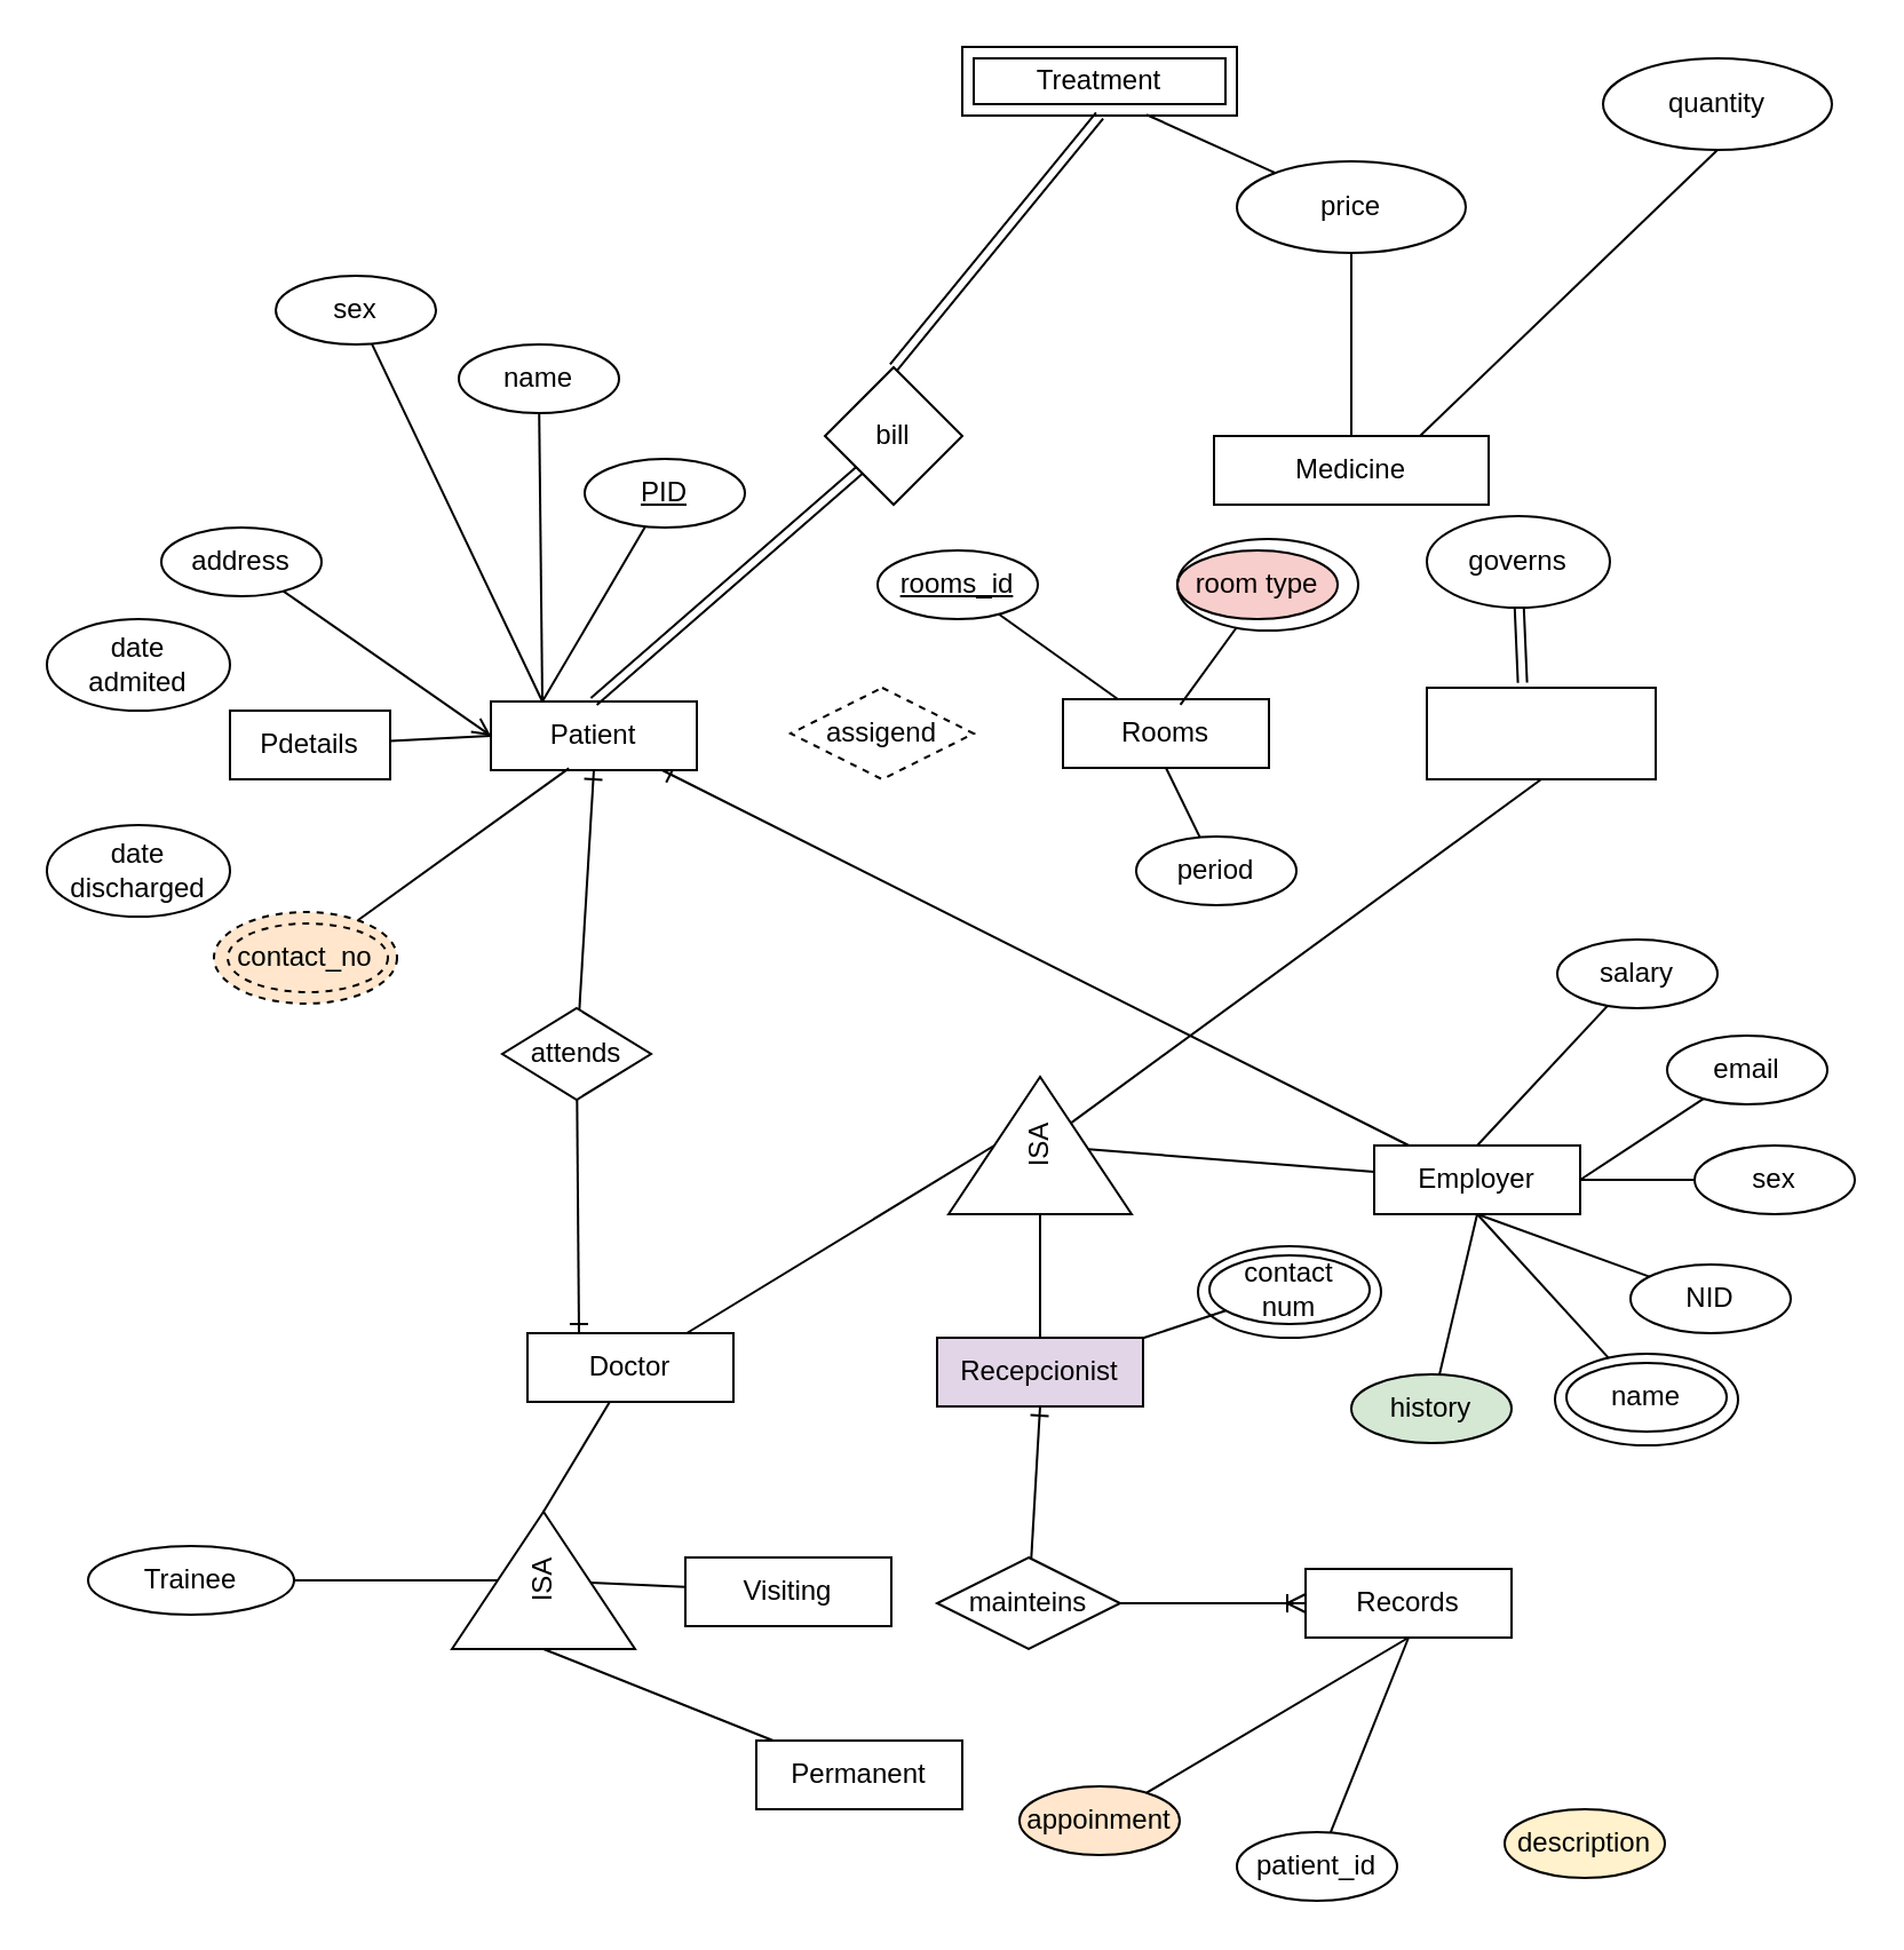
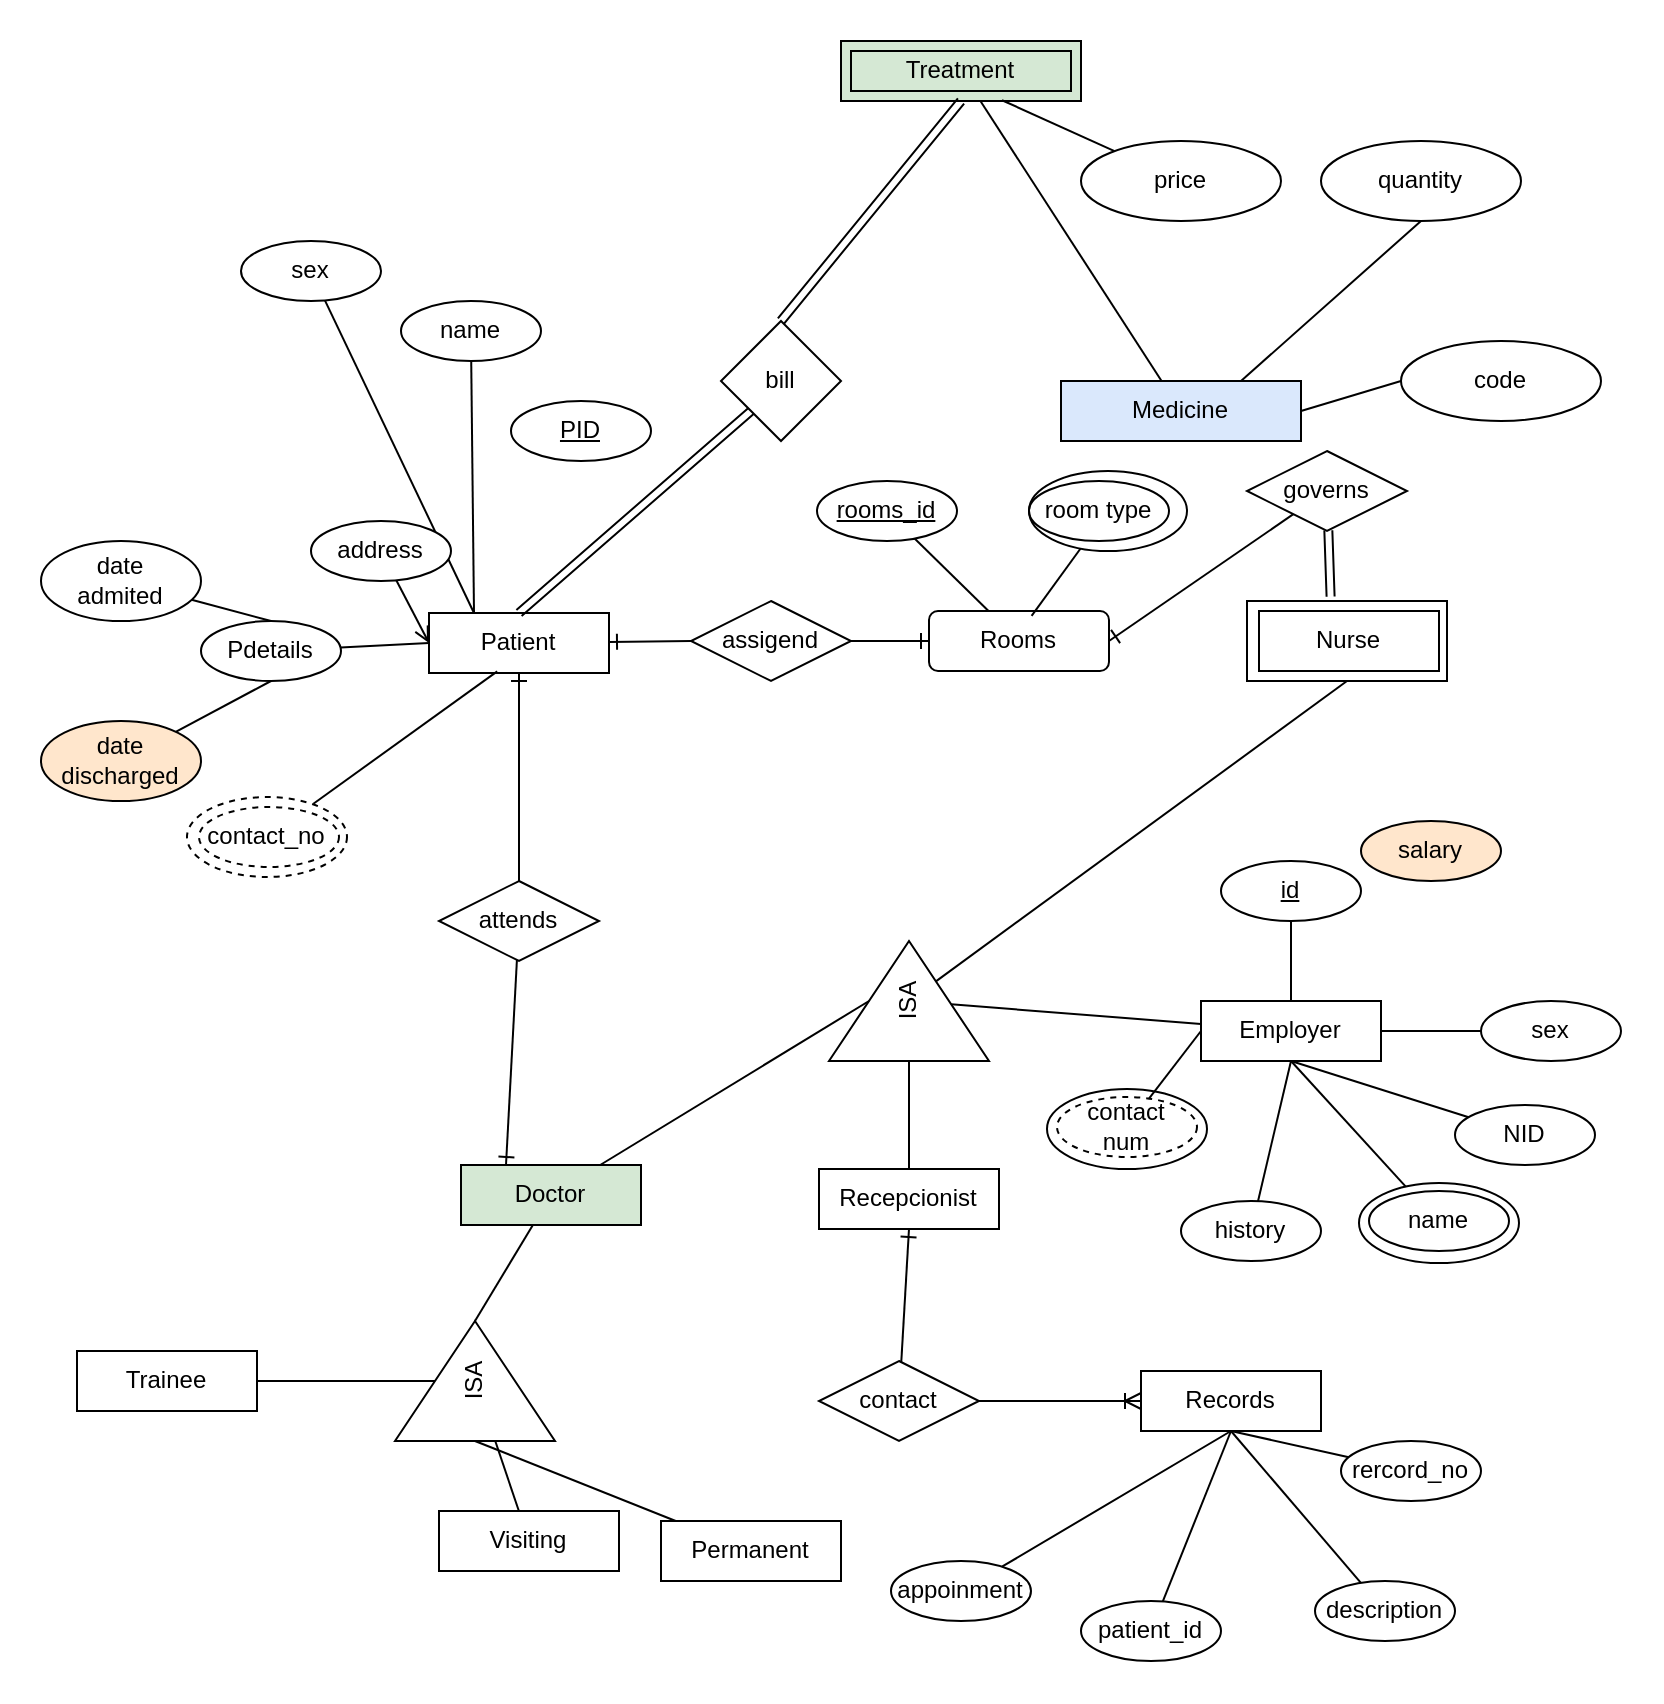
- <mxCell id="2" value="Treatment" style="rounded=0;whiteSpace=wrap;html=1;" vertex="1" parent="1"><mxGeometry x="420" y="20" width="120" height="30" as="geometry" /></mxCell>
+ <mxCell id="2" value="Treatment" style="rounded=0;whiteSpace=wrap;html=1;fillColor=#d5e8d4;" vertex="1" parent="1"><mxGeometry x="420" y="20" width="120" height="30" as="geometry" /></mxCell>
- <mxCell id="9" value="quantity" style="ellipse;whiteSpace=wrap;html=1;" vertex="1" parent="1"><mxGeometry x="700" y="25" width="100" height="40" as="geometry" /></mxCell>
+ <mxCell id="9" value="quantity" style="ellipse;whiteSpace=wrap;html=1;" vertex="1" parent="1"><mxGeometry x="660" y="70" width="100" height="40" as="geometry" /></mxCell>
- <mxCell id="11" value="" style="endArrow=none;html=1;rounded=0;entryX=0.5;entryY=1;entryDx=0;entryDy=0;" edge="1" parent="1" source="6" target="8"><mxGeometry width="50" height="50" relative="1" as="geometry"><mxPoint x="670" y="300" as="sourcePoint" /><mxPoint x="720" y="250" as="targetPoint" /></mxGeometry></mxCell>
+ <mxCell id="11" value="" style="endArrow=none;html=1;rounded=0;" edge="1" parent="1" source="6" target="2"><mxGeometry width="50" height="50" relative="1" as="geometry"><mxPoint x="670" y="300" as="sourcePoint" /><mxPoint x="720" y="250" as="targetPoint" /></mxGeometry></mxCell>
+ <mxCell id="10" value="code" style="ellipse;whiteSpace=wrap;html=1;" vertex="1" parent="1"><mxGeometry x="700" y="170" width="100" height="40" as="geometry" /></mxCell>
+ <mxCell id="13" value="" style="endArrow=none;html=1;rounded=0;entryX=0;entryY=0.5;entryDx=0;entryDy=0;exitX=1;exitY=0.5;exitDx=0;exitDy=0;" edge="1" parent="1" source="6" target="10"><mxGeometry width="50" height="50" relative="1" as="geometry"><mxPoint x="670" y="300" as="sourcePoint" /><mxPoint x="720" y="250" as="targetPoint" /></mxGeometry></mxCell>
- <mxCell id="6" value="Medicine" style="rounded=0;whiteSpace=wrap;html=1;" vertex="1" parent="1"><mxGeometry x="530" y="190" width="120" height="30" as="geometry" /></mxCell>
+ <mxCell id="6" value="Medicine" style="rounded=0;whiteSpace=wrap;html=1;fillColor=#dae8fc;" vertex="1" parent="1"><mxGeometry x="530" y="190" width="120" height="30" as="geometry" /></mxCell>
- <mxCell id="23" value="address" style="ellipse;whiteSpace=wrap;html=1;" vertex="1" parent="1"><mxGeometry x="70" y="230" width="70" height="30" as="geometry" /></mxCell>
+ <mxCell id="23" value="address" style="ellipse;whiteSpace=wrap;html=1;" vertex="1" parent="1"><mxGeometry x="155" y="260" width="70" height="30" as="geometry" /></mxCell>
- <mxCell id="46" value="governs" style="ellipse;whiteSpace=wrap;html=1;" vertex="1" parent="1"><mxGeometry x="623" y="225" width="80" height="40" as="geometry" /></mxCell>
+ <mxCell id="46" value="governs" style="rhombus;whiteSpace=wrap;html=1;" vertex="1" parent="1"><mxGeometry x="623" y="225" width="80" height="40" as="geometry" /></mxCell>
- <mxCell id="36" value="&lt;u&gt;rooms_id&lt;/u&gt;" style="ellipse;whiteSpace=wrap;html=1;" vertex="1" parent="1"><mxGeometry x="383" y="240" width="70" height="30" as="geometry" /></mxCell>
+ <mxCell id="36" value="&lt;u&gt;rooms_id&lt;/u&gt;" style="ellipse;whiteSpace=wrap;html=1;" vertex="1" parent="1"><mxGeometry x="408" y="240" width="70" height="30" as="geometry" /></mxCell>
- <mxCell id="38" value="room type" style="ellipse;whiteSpace=wrap;html=1;strokeColor=default;fillStyle=auto;shadow=0;perimeterSpacing=0;fillColor=#f8cecc;" vertex="1" parent="37"><mxGeometry x="6" y="5" width="70" height="30" as="geometry" /></mxCell>
+ <mxCell id="38" value="room type" style="ellipse;whiteSpace=wrap;html=1;strokeColor=default;fillStyle=auto;shadow=0;perimeterSpacing=0;" vertex="1" parent="37"><mxGeometry x="6" y="5" width="70" height="30" as="geometry" /></mxCell>
- <mxCell id="14" style="rounded=0;orthogonalLoop=1;jettySize=auto;html=1;entryX=0.25;entryY=0;entryDx=0;entryDy=0;endArrow=none;endFill=0;" edge="1" parent="1" source="15" target="5"><mxGeometry relative="1" as="geometry" /></mxCell>
+ <mxCell id="44" style="rounded=0;orthogonalLoop=1;jettySize=auto;html=1;entryX=1;entryY=0.5;entryDx=0;entryDy=0;fontFamily=Helvetica;fontSize=12;fontColor=default;endArrow=ERone;endFill=0;" edge="1" parent="1" source="46" target="32"><mxGeometry relative="1" as="geometry" /></mxCell>
+ <mxCell id="28" style="rounded=0;orthogonalLoop=1;jettySize=auto;html=1;entryX=0.5;entryY=0;entryDx=0;entryDy=0;endArrow=none;endFill=0;" edge="1" parent="1" source="29" target="25"><mxGeometry relative="1" as="geometry" /></mxCell>
- <mxCell id="31" value="assigend" style="rhombus;whiteSpace=wrap;html=1;dashed=1;" vertex="1" parent="1"><mxGeometry x="345" y="300" width="80" height="40" as="geometry" /></mxCell>
+ <mxCell id="31" value="assigend" style="rhombus;whiteSpace=wrap;html=1;" vertex="1" parent="1"><mxGeometry x="345" y="300" width="80" height="40" as="geometry" /></mxCell>
+ <mxCell id="30" style="edgeStyle=orthogonalEdgeStyle;rounded=0;orthogonalLoop=1;jettySize=auto;html=1;entryX=0;entryY=0.5;entryDx=0;entryDy=0;endArrow=ERone;endFill=0;" edge="1" parent="1" source="31" target="32"><mxGeometry relative="1" as="geometry" /></mxCell>
- <mxCell id="32" value="Rooms" style="rounded=0;whiteSpace=wrap;html=1;" vertex="1" parent="1"><mxGeometry x="464" y="305" width="90" height="30" as="geometry" /></mxCell>
+ <mxCell id="32" value="Rooms" style="whiteSpace=wrap;html=1;rounded=1;" vertex="1" parent="1"><mxGeometry x="464" y="305" width="90" height="30" as="geometry" /></mxCell>
+ <mxCell id="42" value="Nurse" style="rounded=0;whiteSpace=wrap;html=1;" vertex="1" parent="41"><mxGeometry x="6" y="5" width="90" height="30" as="geometry" /></mxCell>
- <mxCell id="25" value="Pdetails" style="whiteSpace=wrap;html=1;rounded=0;" vertex="1" parent="1"><mxGeometry x="100" y="310" width="70" height="30" as="geometry" /></mxCell>
+ <mxCell id="25" value="Pdetails" style="ellipse;whiteSpace=wrap;html=1;" vertex="1" parent="1"><mxGeometry x="100" y="310" width="70" height="30" as="geometry" /></mxCell>
- <mxCell id="33" style="rounded=0;orthogonalLoop=1;jettySize=auto;html=1;entryX=0.5;entryY=1;entryDx=0;entryDy=0;endArrow=none;endFill=0;" edge="1" parent="1" source="34" target="32"><mxGeometry relative="1" as="geometry" /></mxCell>
+ <mxCell id="26" style="rounded=0;orthogonalLoop=1;jettySize=auto;html=1;entryX=0.5;entryY=1;entryDx=0;entryDy=0;endArrow=none;endFill=0;" edge="1" parent="1" source="27" target="25"><mxGeometry relative="1" as="geometry" /></mxCell>
- <mxCell id="27" value="date&lt;br&gt;discharged" style="ellipse;whiteSpace=wrap;html=1;" vertex="1" parent="1"><mxGeometry x="20" y="360" width="80" height="40" as="geometry" /></mxCell>
+ <mxCell id="27" value="date&lt;br&gt;discharged" style="ellipse;whiteSpace=wrap;html=1;fillColor=#ffe6cc;" vertex="1" parent="1"><mxGeometry x="20" y="360" width="80" height="40" as="geometry" /></mxCell>
- <mxCell id="34" value="period" style="ellipse;whiteSpace=wrap;html=1;" vertex="1" parent="1"><mxGeometry x="496" y="365" width="70" height="30" as="geometry" /></mxCell>
- <mxCell id="99" value="contact_no" style="ellipse;whiteSpace=wrap;html=1;dashed=1;fillColor=#ffe6cc;" vertex="1" parent="98"><mxGeometry width="80" height="40" as="geometry" /></mxCell>
+ <mxCell id="99" value="contact_no" style="ellipse;whiteSpace=wrap;html=1;dashed=1;" vertex="1" parent="98"><mxGeometry width="80" height="40" as="geometry" /></mxCell>
- <mxCell id="4" style="rounded=0;orthogonalLoop=1;jettySize=auto;html=1;startArrow=ERone;startFill=0;endArrow=none;endFill=0;" edge="1" parent="1" source="5" target="50"><mxGeometry relative="1" as="geometry" /></mxCell>
+ <mxCell id="4" style="rounded=0;orthogonalLoop=1;jettySize=auto;html=1;startArrow=ERone;startFill=0;endArrow=none;endFill=0;entryX=0;entryY=0.5;entryDx=0;entryDy=0;" edge="1" parent="1" source="5" target="31"><mxGeometry relative="1" as="geometry" /></mxCell>
- <mxCell id="54" value="salary" style="ellipse;whiteSpace=wrap;html=1;" vertex="1" parent="1"><mxGeometry x="680" y="410" width="70" height="30" as="geometry" /></mxCell>
+ <mxCell id="54" value="salary" style="ellipse;whiteSpace=wrap;html=1;fillColor=#ffe6cc;" vertex="1" parent="1"><mxGeometry x="680" y="410" width="70" height="30" as="geometry" /></mxCell>
+ <mxCell id="52" value="id" style="ellipse;whiteSpace=wrap;html=1;fontStyle=4" vertex="1" parent="1"><mxGeometry x="610" y="430" width="70" height="30" as="geometry" /></mxCell>
- <mxCell id="90" value="attends" style="rhombus;whiteSpace=wrap;html=1;" vertex="1" parent="1"><mxGeometry x="219" y="440" width="65" height="40" as="geometry" /></mxCell>
+ <mxCell id="90" value="attends" style="rhombus;whiteSpace=wrap;html=1;" vertex="1" parent="1"><mxGeometry x="219" y="440" width="80" height="40" as="geometry" /></mxCell>
- <mxCell id="56" value="email" style="ellipse;whiteSpace=wrap;html=1;" vertex="1" parent="1"><mxGeometry x="728" y="452" width="70" height="30" as="geometry" /></mxCell>
- <mxCell id="53" style="rounded=0;orthogonalLoop=1;jettySize=auto;html=1;entryX=0.5;entryY=0;entryDx=0;entryDy=0;fontFamily=Helvetica;fontSize=12;fontColor=default;endArrow=none;endFill=0;" edge="1" parent="1" source="54" target="50"><mxGeometry relative="1" as="geometry" /></mxCell>
+ <mxCell id="51" style="rounded=0;orthogonalLoop=1;jettySize=auto;html=1;fontFamily=Helvetica;fontSize=12;fontColor=default;endArrow=none;endFill=0;" edge="1" parent="1" source="52" target="50"><mxGeometry relative="1" as="geometry" /></mxCell>
- <mxCell id="55" style="rounded=0;orthogonalLoop=1;jettySize=auto;html=1;entryX=1;entryY=0.5;entryDx=0;entryDy=0;fontFamily=Helvetica;fontSize=12;fontColor=default;endArrow=none;endFill=0;" edge="1" parent="1" source="56" target="50"><mxGeometry relative="1" as="geometry" /></mxCell>
- <mxCell id="69" value="contact&lt;br&gt;num" style="ellipse;whiteSpace=wrap;html=1;container=0;" vertex="1" parent="67"><mxGeometry x="5" y="4" width="70" height="30" as="geometry" /></mxCell>
+ <mxCell id="69" value="contact&lt;br&gt;num" style="ellipse;whiteSpace=wrap;html=1;container=0;dashed=1;" vertex="1" parent="67"><mxGeometry x="5" y="4" width="70" height="30" as="geometry" /></mxCell>
- <mxCell id="62" value="NID" style="ellipse;whiteSpace=wrap;html=1;" vertex="1" parent="1"><mxGeometry x="712" y="552" width="70" height="30" as="geometry" /></mxCell>
+ <mxCell id="62" value="NID" style="ellipse;whiteSpace=wrap;html=1;" vertex="1" parent="1"><mxGeometry x="727" y="552" width="70" height="30" as="geometry" /></mxCell>
- <mxCell id="70" style="rounded=0;orthogonalLoop=1;jettySize=auto;html=1;fontFamily=Helvetica;fontSize=12;fontColor=default;endArrow=none;endFill=0;" edge="1" parent="1" source="69" target="72"><mxGeometry relative="1" as="geometry" /></mxCell>
+ <mxCell id="70" style="rounded=0;orthogonalLoop=1;jettySize=auto;html=1;entryX=0;entryY=0.5;entryDx=0;entryDy=0;fontFamily=Helvetica;fontSize=12;fontColor=default;endArrow=none;endFill=0;" edge="1" parent="1" source="69" target="50"><mxGeometry relative="1" as="geometry" /></mxCell>
- <mxCell id="87" value="Doctor" style="rounded=0;whiteSpace=wrap;html=1;" vertex="1" parent="1"><mxGeometry x="230" y="582" width="90" height="30" as="geometry" /></mxCell>
+ <mxCell id="87" value="Doctor" style="rounded=0;whiteSpace=wrap;html=1;fillColor=#d5e8d4;" vertex="1" parent="1"><mxGeometry x="230" y="582" width="90" height="30" as="geometry" /></mxCell>
- <mxCell id="72" value="Recepcionist" style="rounded=0;whiteSpace=wrap;html=1;fillColor=#e1d5e7;" vertex="1" parent="1"><mxGeometry x="409" y="584" width="90" height="30" as="geometry" /></mxCell>
+ <mxCell id="72" value="Recepcionist" style="rounded=0;whiteSpace=wrap;html=1;" vertex="1" parent="1"><mxGeometry x="409" y="584" width="90" height="30" as="geometry" /></mxCell>
- <mxCell id="60" value="history" style="ellipse;whiteSpace=wrap;html=1;fillColor=#d5e8d4;" vertex="1" parent="1"><mxGeometry x="590" y="600" width="70" height="30" as="geometry" /></mxCell>
+ <mxCell id="60" value="history" style="ellipse;whiteSpace=wrap;html=1;" vertex="1" parent="1"><mxGeometry x="590" y="600" width="70" height="30" as="geometry" /></mxCell>
- <mxCell id="93" value="Trainee" style="ellipse;whiteSpace=wrap;html=1;" vertex="1" parent="1"><mxGeometry x="38" y="675" width="90" height="30" as="geometry" /></mxCell>
+ <mxCell id="93" value="Trainee" style="rounded=0;whiteSpace=wrap;html=1;" vertex="1" parent="1"><mxGeometry x="38" y="675" width="90" height="30" as="geometry" /></mxCell>
- <mxCell id="95" value="Visiting" style="rounded=0;whiteSpace=wrap;html=1;" vertex="1" parent="1"><mxGeometry x="299" y="680" width="90" height="30" as="geometry" /></mxCell>
+ <mxCell id="95" value="Visiting" style="rounded=0;whiteSpace=wrap;html=1;" vertex="1" parent="1"><mxGeometry x="219" y="755" width="90" height="30" as="geometry" /></mxCell>
- <mxCell id="75" value="mainteins" style="rhombus;whiteSpace=wrap;html=1;" vertex="1" parent="1"><mxGeometry x="409" y="680" width="80" height="40" as="geometry" /></mxCell>
+ <mxCell id="75" value="contact" style="rhombus;whiteSpace=wrap;html=1;" vertex="1" parent="1"><mxGeometry x="409" y="680" width="80" height="40" as="geometry" /></mxCell>
+ <mxCell id="77" style="rounded=0;orthogonalLoop=1;jettySize=auto;html=1;entryX=0.5;entryY=1;entryDx=0;entryDy=0;fontFamily=Helvetica;fontSize=12;fontColor=default;endArrow=none;endFill=0;" edge="1" parent="1" source="78" target="76"><mxGeometry relative="1" as="geometry" /></mxCell>
+ <mxCell id="78" value="rercord_no" style="ellipse;whiteSpace=wrap;html=1;" vertex="1" parent="1"><mxGeometry x="670" y="720" width="70" height="30" as="geometry" /></mxCell>
+ <mxCell id="79" style="rounded=0;orthogonalLoop=1;jettySize=auto;html=1;entryX=0.5;entryY=1;entryDx=0;entryDy=0;fontFamily=Helvetica;fontSize=12;fontColor=default;endArrow=none;endFill=0;" edge="1" parent="1" source="80" target="76"><mxGeometry relative="1" as="geometry" /></mxCell>
- <mxCell id="84" value="appoinment" style="ellipse;whiteSpace=wrap;html=1;fillColor=#ffe6cc;" vertex="1" parent="1"><mxGeometry x="445" y="780" width="70" height="30" as="geometry" /></mxCell>
+ <mxCell id="84" value="appoinment" style="ellipse;whiteSpace=wrap;html=1;" vertex="1" parent="1"><mxGeometry x="445" y="780" width="70" height="30" as="geometry" /></mxCell>
- <mxCell id="80" value="description" style="ellipse;whiteSpace=wrap;html=1;fillColor=#fff2cc;" vertex="1" parent="1"><mxGeometry x="657" y="790" width="70" height="30" as="geometry" /></mxCell>
+ <mxCell id="80" value="description" style="ellipse;whiteSpace=wrap;html=1;" vertex="1" parent="1"><mxGeometry x="657" y="790" width="70" height="30" as="geometry" /></mxCell>
